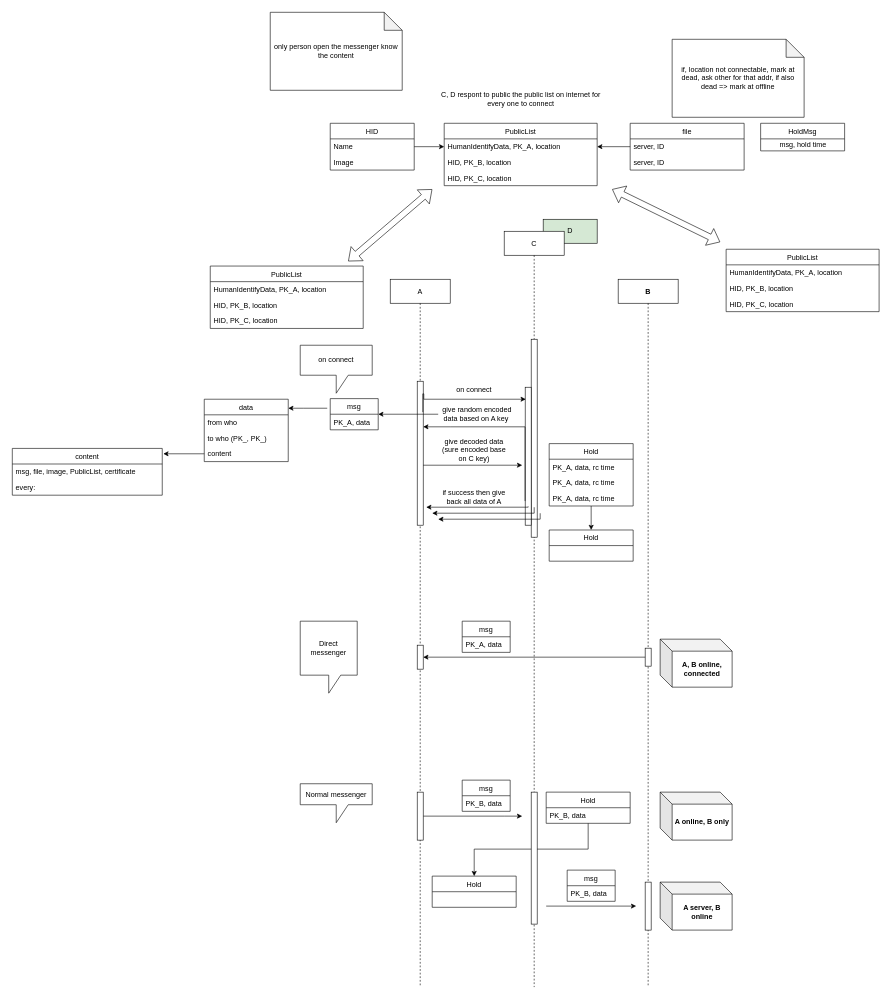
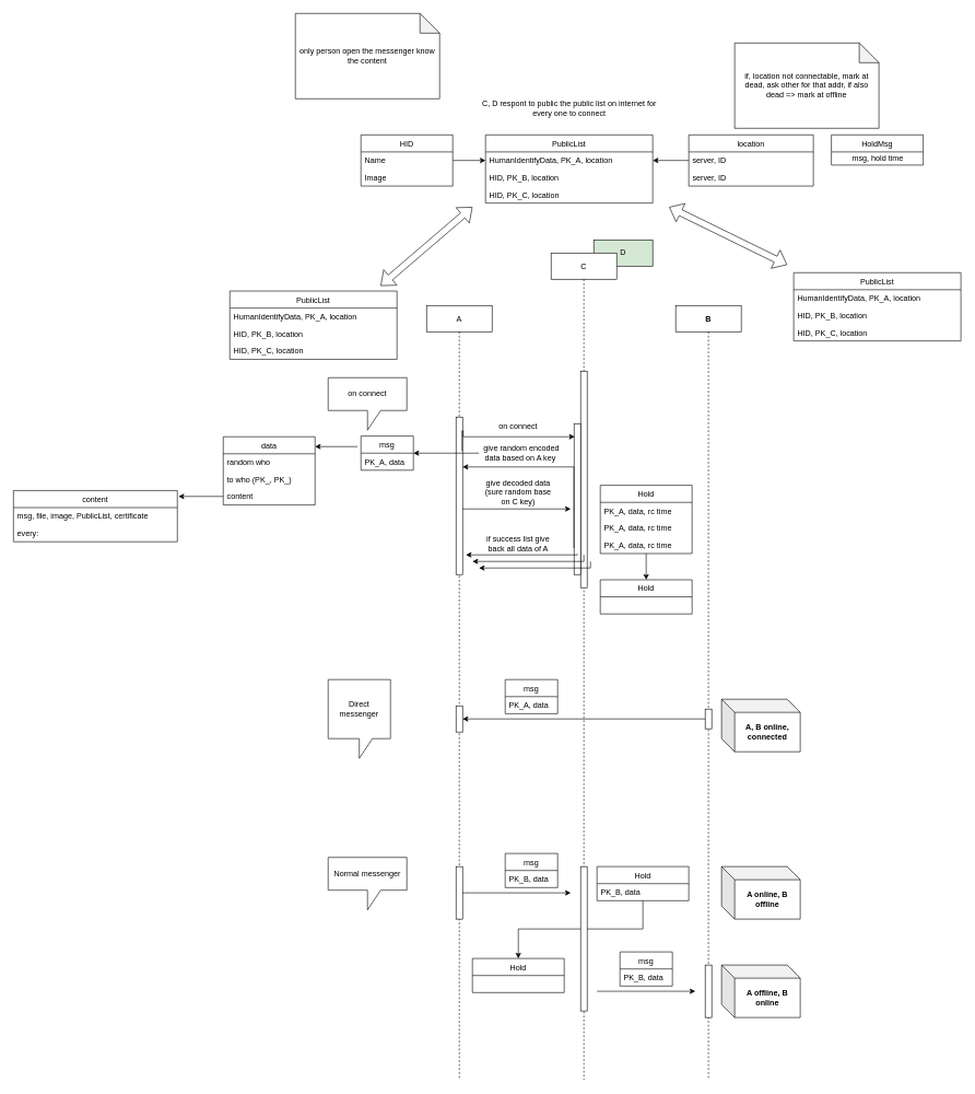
- <mxCell id="48" value="file" style="swimlane;fontStyle=0;childLayout=stackLayout;horizontal=1;startSize=26;horizontalStack=0;resizeParent=1;resizeParentMax=0;resizeLast=0;collapsible=1;marginBottom=0;" parent="1" vertex="1"><mxGeometry x="1050" y="205" width="190" height="78" as="geometry" /></mxCell>
+ <mxCell id="48" value="location" style="swimlane;fontStyle=0;childLayout=stackLayout;horizontal=1;startSize=26;horizontalStack=0;resizeParent=1;resizeParentMax=0;resizeLast=0;collapsible=1;marginBottom=0;" parent="1" vertex="1"><mxGeometry x="1050" y="205" width="190" height="78" as="geometry" /></mxCell>
- <mxCell id="39" value="from who" style="text;strokeColor=none;fillColor=none;align=left;verticalAlign=top;spacingLeft=4;spacingRight=4;overflow=hidden;rotatable=0;points=[[0,0.5],[1,0.5]];portConstraint=eastwest;" parent="38" vertex="1"><mxGeometry y="26" width="140" height="26" as="geometry" /></mxCell>
+ <mxCell id="39" value="random who" style="text;strokeColor=none;fillColor=none;align=left;verticalAlign=top;spacingLeft=4;spacingRight=4;overflow=hidden;rotatable=0;points=[[0,0.5],[1,0.5]];portConstraint=eastwest;" parent="38" vertex="1"><mxGeometry y="26" width="140" height="26" as="geometry" /></mxCell>
- <mxCell id="74" value="give decoded data (sure encoded base on C key)" style="text;html=1;strokeColor=none;fillColor=none;align=center;verticalAlign=middle;whiteSpace=wrap;rounded=0;" vertex="1" parent="1"><mxGeometry x="735" y="735" width="110" height="30" as="geometry" /></mxCell>
+ <mxCell id="74" value="give decoded data (sure random base on C key)" style="text;html=1;strokeColor=none;fillColor=none;align=center;verticalAlign=middle;whiteSpace=wrap;rounded=0;" vertex="1" parent="1"><mxGeometry x="735" y="735" width="110" height="30" as="geometry" /></mxCell>
- <mxCell id="85" value="if success then give back all data of A" style="text;html=1;strokeColor=none;fillColor=none;align=center;verticalAlign=middle;whiteSpace=wrap;rounded=0;" vertex="1" parent="1"><mxGeometry x="735" y="813" width="110" height="30" as="geometry" /></mxCell>
+ <mxCell id="85" value="if success list give back all data of A" style="text;html=1;strokeColor=none;fillColor=none;align=center;verticalAlign=middle;whiteSpace=wrap;rounded=0;" vertex="1" parent="1"><mxGeometry x="735" y="813" width="110" height="30" as="geometry" /></mxCell>
- <mxCell id="87" value="Normal messenger" style="shape=callout;whiteSpace=wrap;html=1;perimeter=calloutPerimeter;" vertex="1" parent="1"><mxGeometry x="500" y="1306" width="120" height="65" as="geometry" /></mxCell>
+ <mxCell id="87" value="Normal messenger" style="shape=callout;whiteSpace=wrap;html=1;perimeter=calloutPerimeter;" vertex="1" parent="1"><mxGeometry x="500" y="1306" width="120" height="80" as="geometry" /></mxCell>
- <mxCell id="30" value="&lt;span style=&quot;font-weight: 700&quot;&gt;A online, B only&lt;/span&gt;" style="shape=cube;whiteSpace=wrap;html=1;boundedLbl=1;backgroundOutline=1;darkOpacity=0.05;darkOpacity2=0.1;" parent="1" vertex="1"><mxGeometry x="1100" y="1320" width="120" height="80" as="geometry" /></mxCell>
+ <mxCell id="30" value="&lt;span style=&quot;font-weight: 700&quot;&gt;A online, B offline&lt;/span&gt;" style="shape=cube;whiteSpace=wrap;html=1;boundedLbl=1;backgroundOutline=1;darkOpacity=0.05;darkOpacity2=0.1;" parent="1" vertex="1"><mxGeometry x="1100" y="1320" width="120" height="80" as="geometry" /></mxCell>
- <mxCell id="35" value="&lt;span style=&quot;font-weight: 700&quot;&gt;A server, B online&lt;/span&gt;" style="shape=cube;whiteSpace=wrap;html=1;boundedLbl=1;backgroundOutline=1;darkOpacity=0.05;darkOpacity2=0.1;" parent="1" vertex="1"><mxGeometry x="1100" y="1470" width="120" height="80" as="geometry" /></mxCell>
+ <mxCell id="35" value="&lt;span style=&quot;font-weight: 700&quot;&gt;A offline, B online&lt;/span&gt;" style="shape=cube;whiteSpace=wrap;html=1;boundedLbl=1;backgroundOutline=1;darkOpacity=0.05;darkOpacity2=0.1;" parent="1" vertex="1"><mxGeometry x="1100" y="1470" width="120" height="80" as="geometry" /></mxCell>
